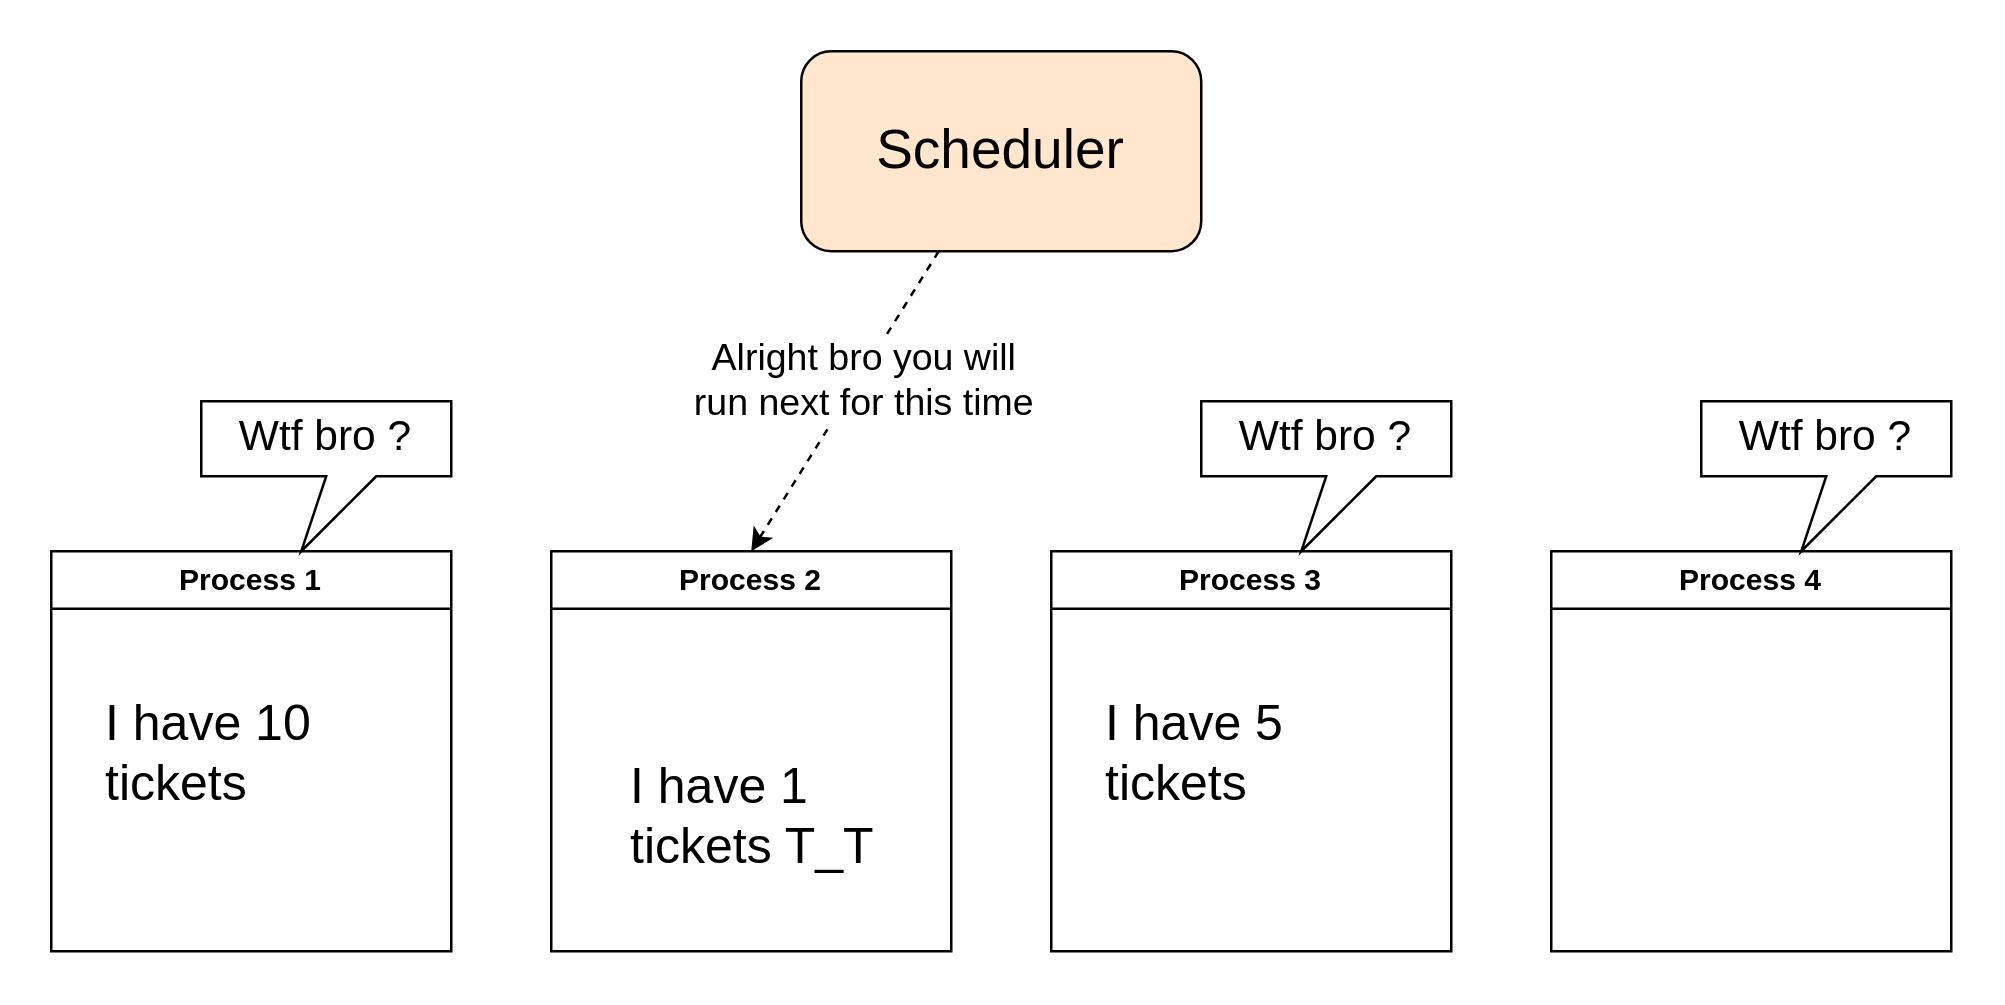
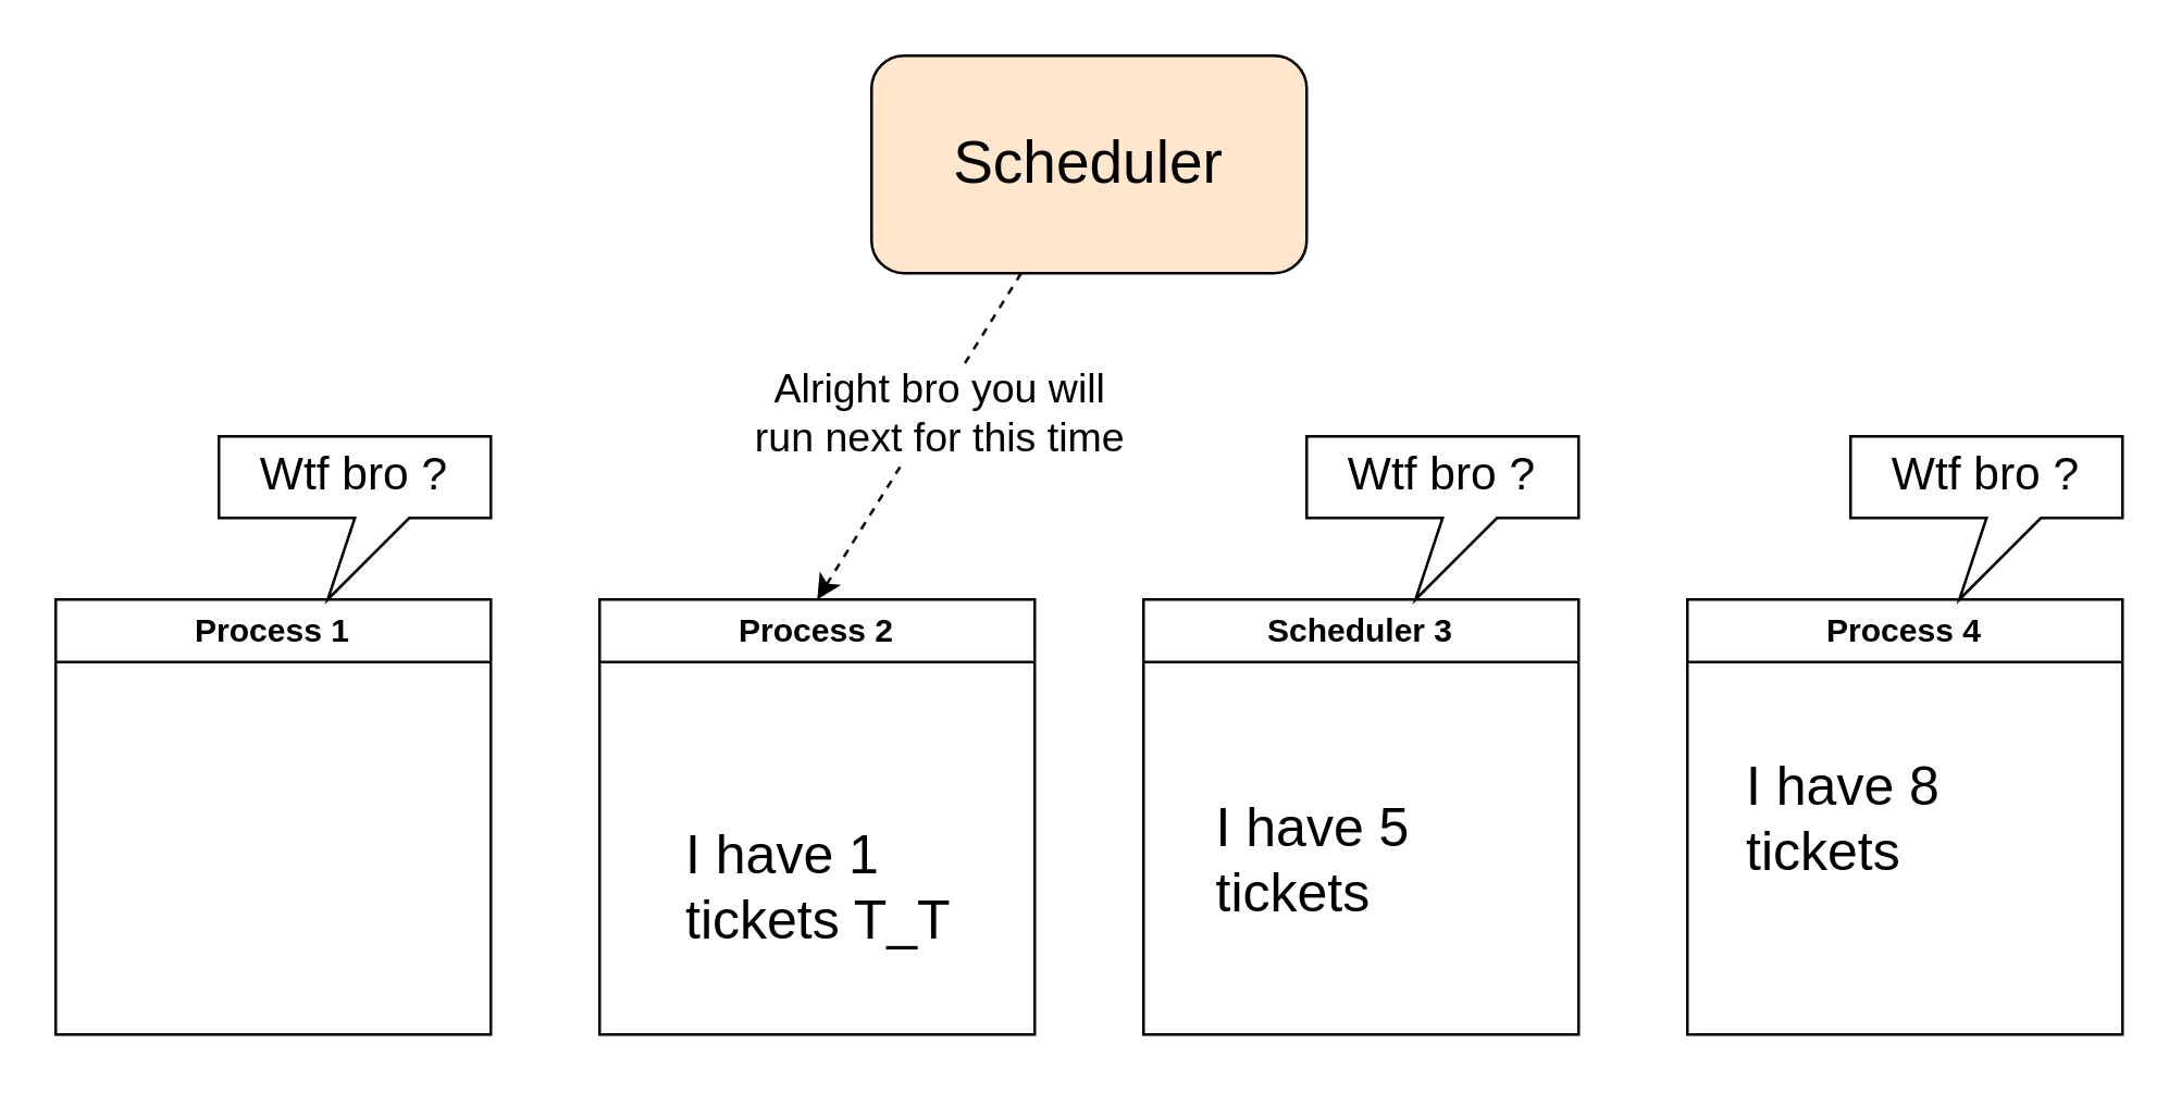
- <mxCell id="7" value="Process 3" style="swimlane;whiteSpace=wrap;html=1;" vertex="1" parent="1"><mxGeometry x="420" y="220" width="160" height="160" as="geometry" /></mxCell>
+ <mxCell id="7" value="Scheduler 3" style="swimlane;whiteSpace=wrap;html=1;" vertex="1" parent="1"><mxGeometry x="420" y="220" width="160" height="160" as="geometry" /></mxCell>
- <mxCell id="12" value="&lt;font style=&quot;font-size: 20px;&quot;&gt;I have 10 tickets&lt;/font&gt;" style="text;html=1;align=left;verticalAlign=middle;whiteSpace=wrap;rounded=0;" vertex="1" parent="11"><mxGeometry x="20" y="65" width="120" height="30" as="geometry" /></mxCell>
- <mxCell id="8" value="&lt;font style=&quot;font-size: 20px;&quot;&gt;I have 5 tickets&lt;/font&gt;" style="text;html=1;align=left;verticalAlign=middle;whiteSpace=wrap;rounded=0;" vertex="1" parent="7"><mxGeometry x="20" y="65" width="120" height="30" as="geometry" /></mxCell>
+ <mxCell id="8" value="&lt;font style=&quot;font-size: 20px;&quot;&gt;I have 5 tickets&lt;/font&gt;" style="text;html=1;align=left;verticalAlign=middle;whiteSpace=wrap;rounded=0;" vertex="1" parent="7"><mxGeometry x="25" y="80" width="120" height="30" as="geometry" /></mxCell>
+ <mxCell id="10" value="&lt;font style=&quot;font-size: 20px;&quot;&gt;I have 8 tickets&lt;/font&gt;" style="text;html=1;align=left;verticalAlign=middle;whiteSpace=wrap;rounded=0;" vertex="1" parent="9"><mxGeometry x="20" y="65" width="120" height="30" as="geometry" /></mxCell>
